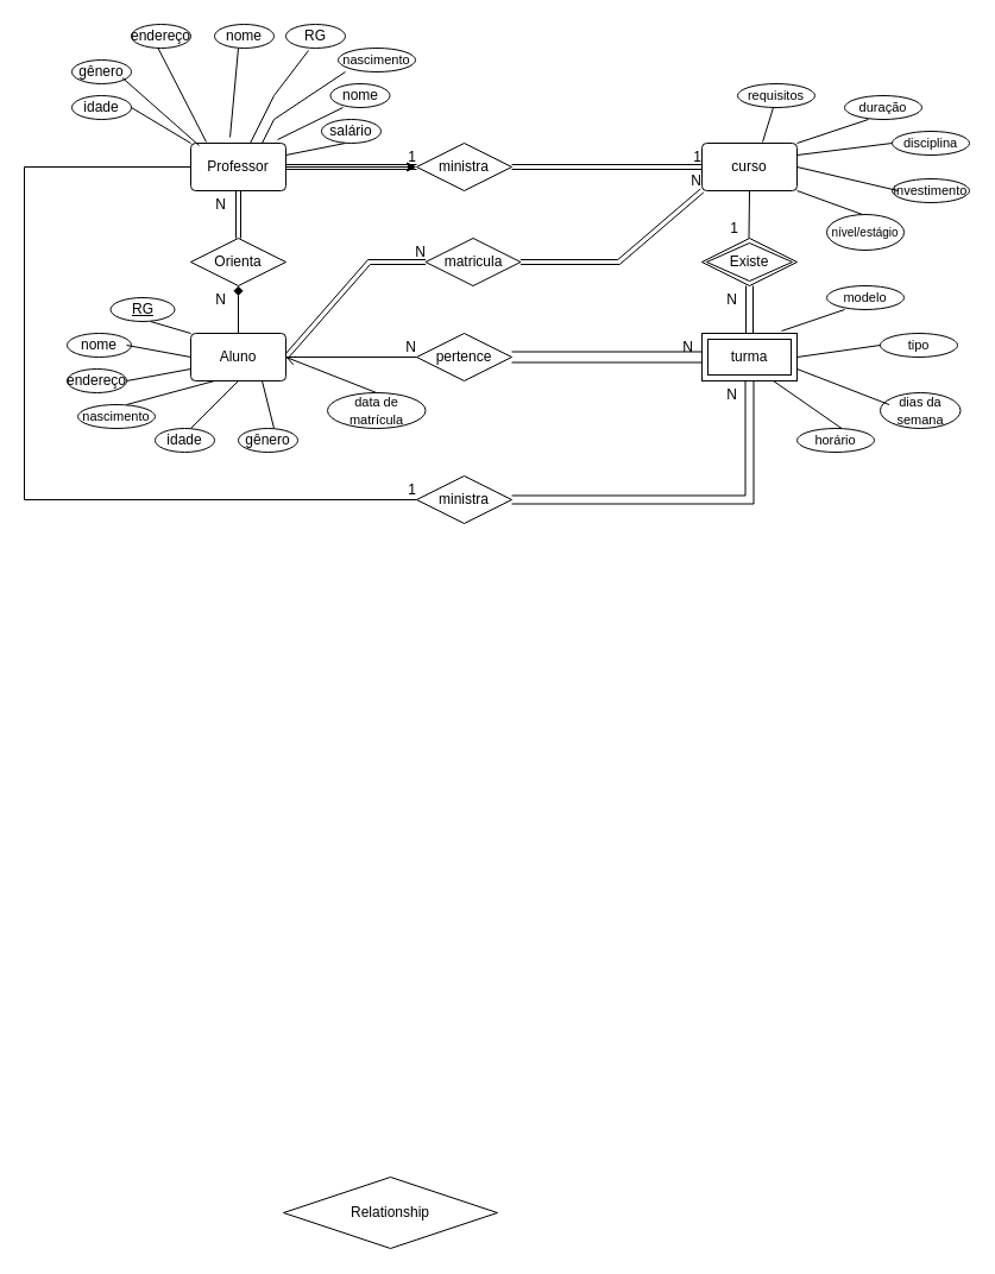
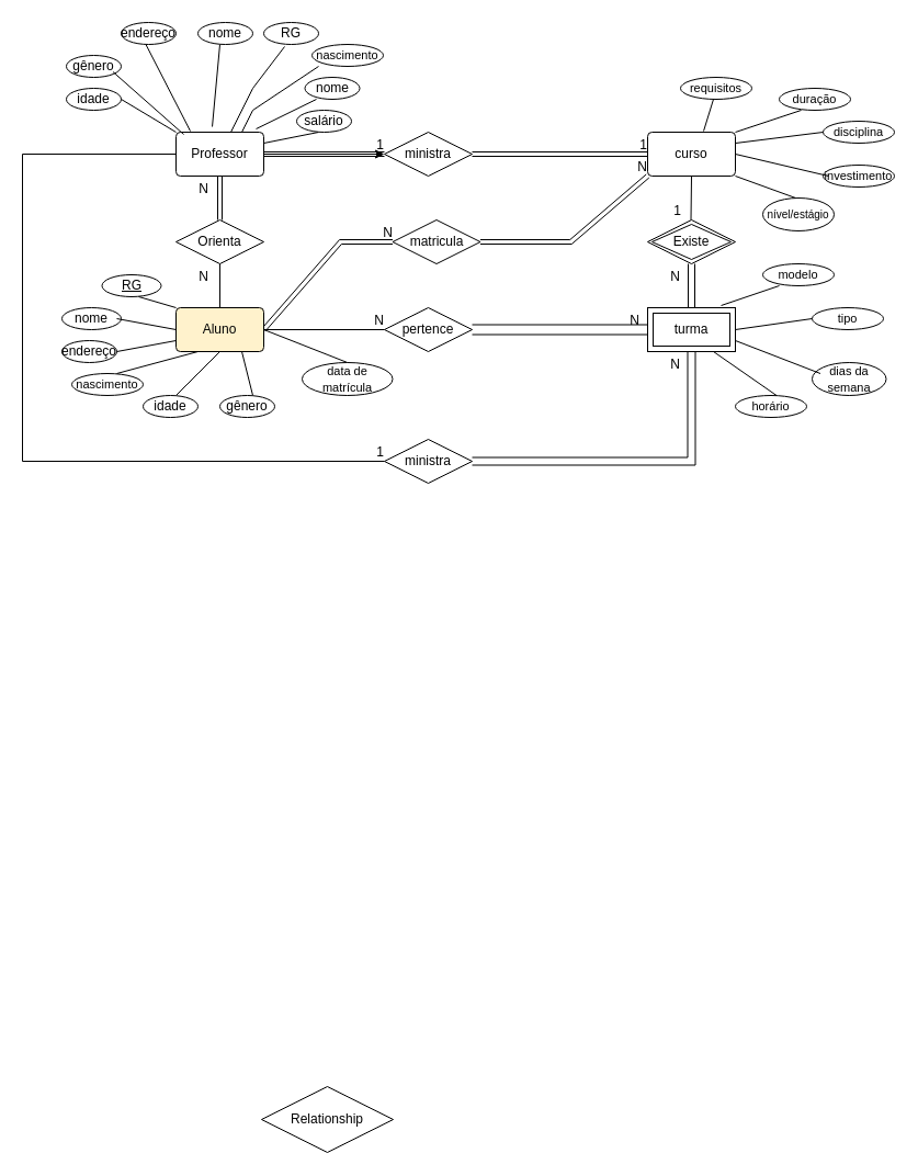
- <mxCell id="35" value="" style="endArrow=diamond;html=1;rounded=0;entryX=0.5;entryY=1;entryDx=0;entryDy=0;exitX=0.5;exitY=0;exitDx=0;exitDy=0;" edge="1" parent="1" source="48" target="21"><mxGeometry relative="1" as="geometry"><mxPoint x="190" y="310" as="sourcePoint" /><mxPoint x="440" y="210" as="targetPoint" /></mxGeometry></mxCell>
+ <mxCell id="35" value="" style="endArrow=none;html=1;rounded=0;entryX=0.5;entryY=1;entryDx=0;entryDy=0;exitX=0.5;exitY=0;exitDx=0;exitDy=0;" edge="1" parent="1" source="48" target="21"><mxGeometry relative="1" as="geometry"><mxPoint x="190" y="310" as="sourcePoint" /><mxPoint x="440" y="210" as="targetPoint" /></mxGeometry></mxCell>
- <mxCell id="48" value="Aluno" style="rounded=1;arcSize=10;whiteSpace=wrap;html=1;align=center;" vertex="1" parent="1"><mxGeometry x="160" y="280" width="80" height="40" as="geometry" /></mxCell>
+ <mxCell id="48" value="Aluno" style="rounded=1;arcSize=10;whiteSpace=wrap;html=1;align=center;fillColor=#fff2cc;" vertex="1" parent="1"><mxGeometry x="160" y="280" width="80" height="40" as="geometry" /></mxCell>
- <mxCell id="56" value="" style="endArrow=open;html=1;rounded=0;entryX=1;entryY=0.5;entryDx=0;entryDy=0;exitX=0.5;exitY=0;exitDx=0;exitDy=0;" edge="1" parent="1" source="68" target="48"><mxGeometry relative="1" as="geometry"><mxPoint x="290" y="340" as="sourcePoint" /><mxPoint x="260" y="290" as="targetPoint" /></mxGeometry></mxCell>
+ <mxCell id="56" value="" style="endArrow=none;html=1;rounded=0;entryX=1;entryY=0.5;entryDx=0;entryDy=0;exitX=0.5;exitY=0;exitDx=0;exitDy=0;" edge="1" parent="1" source="68" target="48"><mxGeometry relative="1" as="geometry"><mxPoint x="290" y="340" as="sourcePoint" /><mxPoint x="260" y="290" as="targetPoint" /></mxGeometry></mxCell>
- <mxCell id="49" value="Relationship" style="shape=rhombus;perimeter=rhombusPerimeter;whiteSpace=wrap;html=1;align=center;" vertex="1" parent="1"><mxGeometry x="238" y="990" width="180" height="60" as="geometry" /></mxCell>
+ <mxCell id="49" value="Relationship" style="shape=rhombus;perimeter=rhombusPerimeter;whiteSpace=wrap;html=1;align=center;" vertex="1" parent="1"><mxGeometry x="238" y="990" width="120" height="60" as="geometry" /></mxCell>
